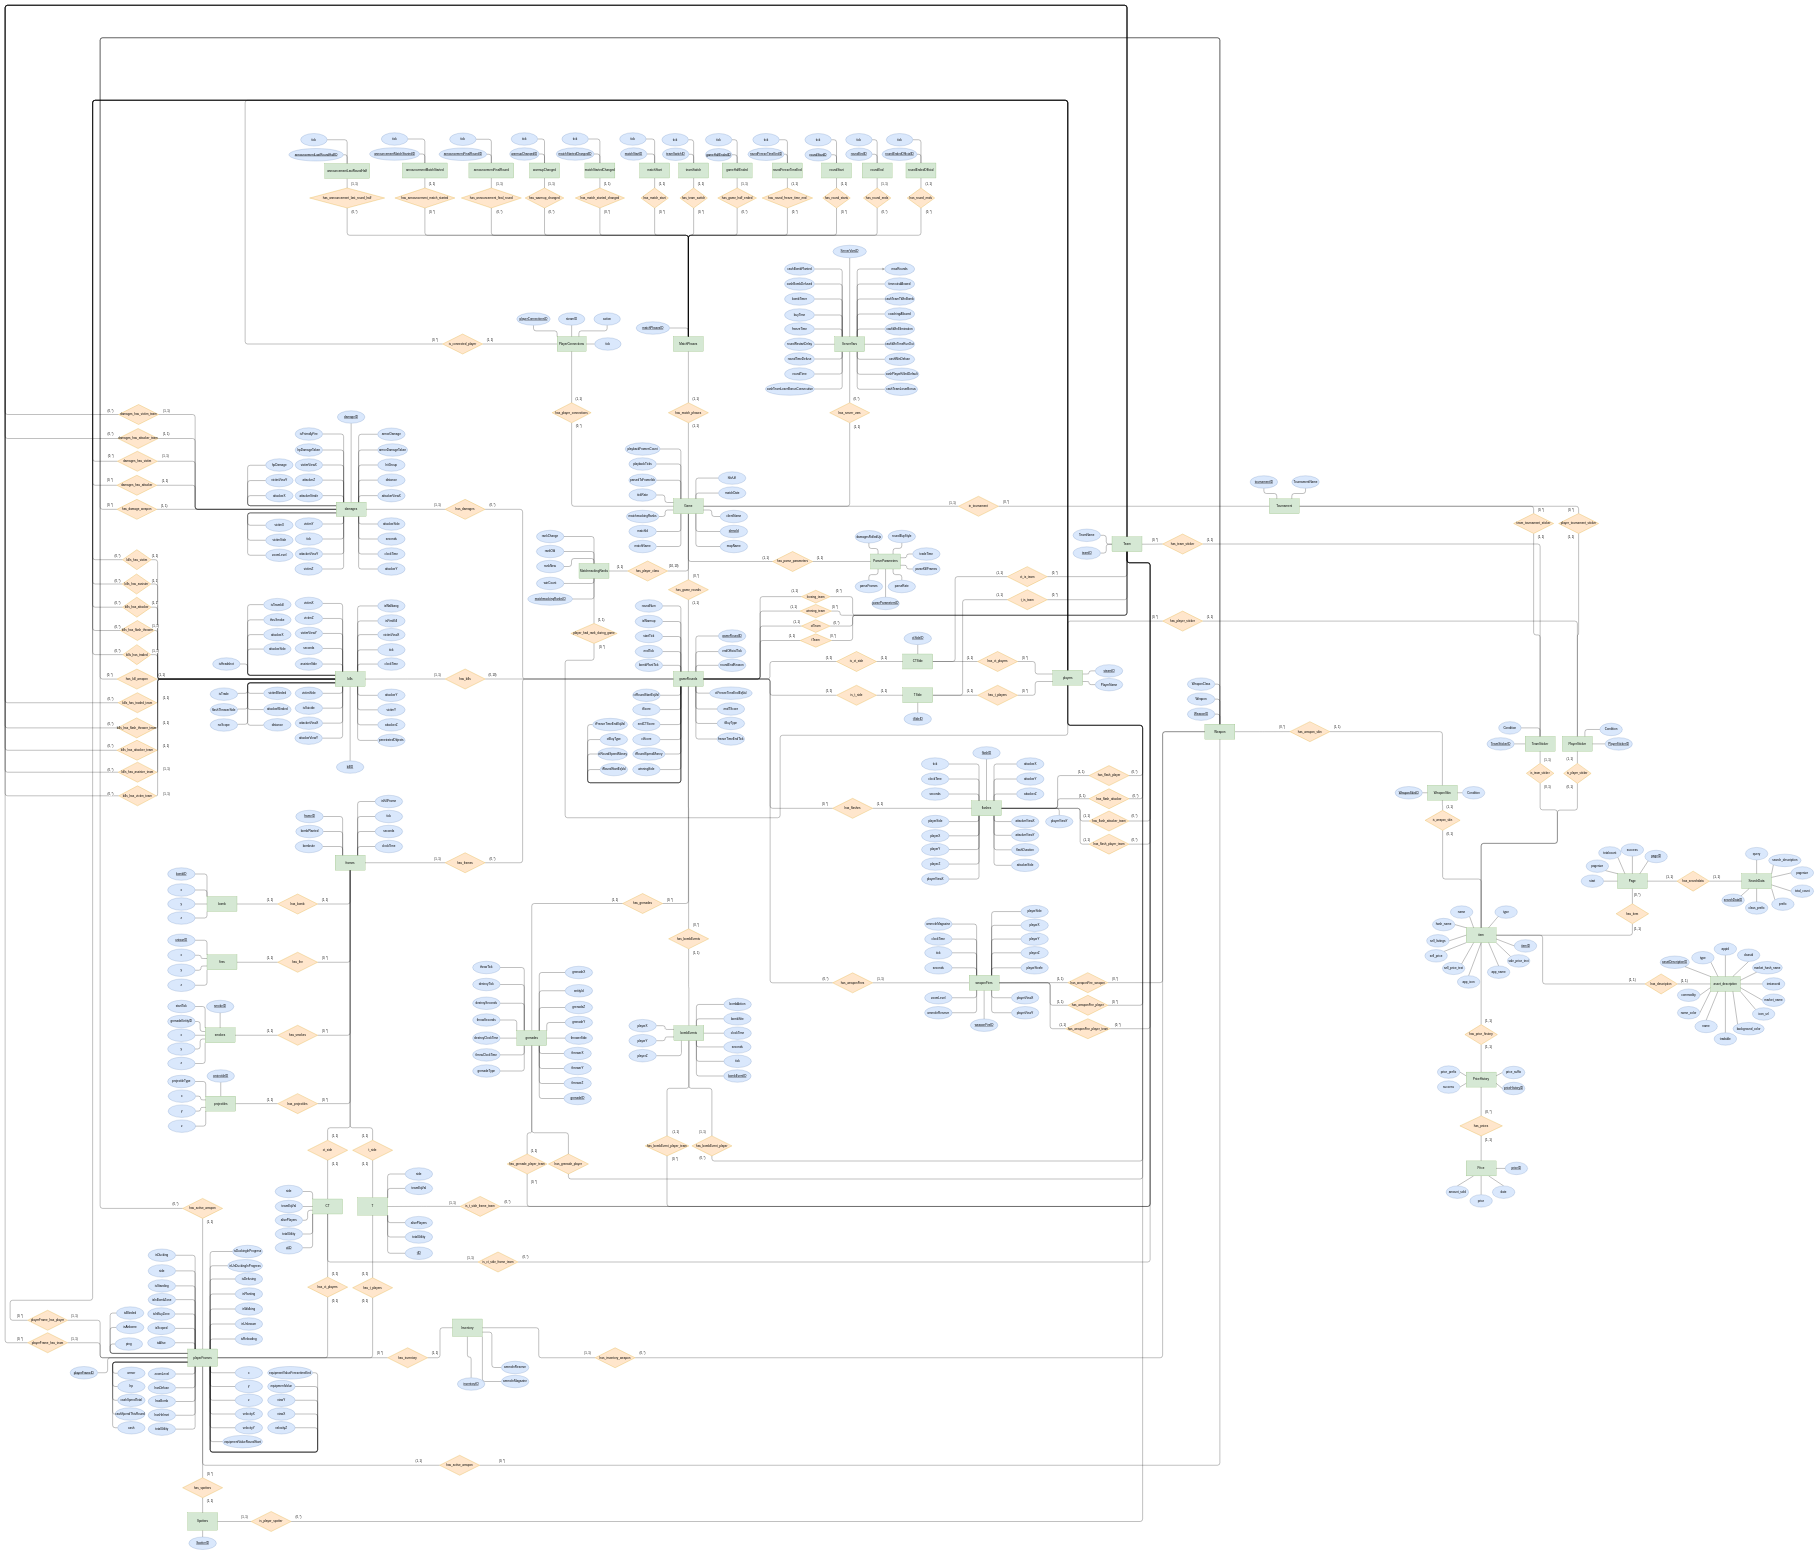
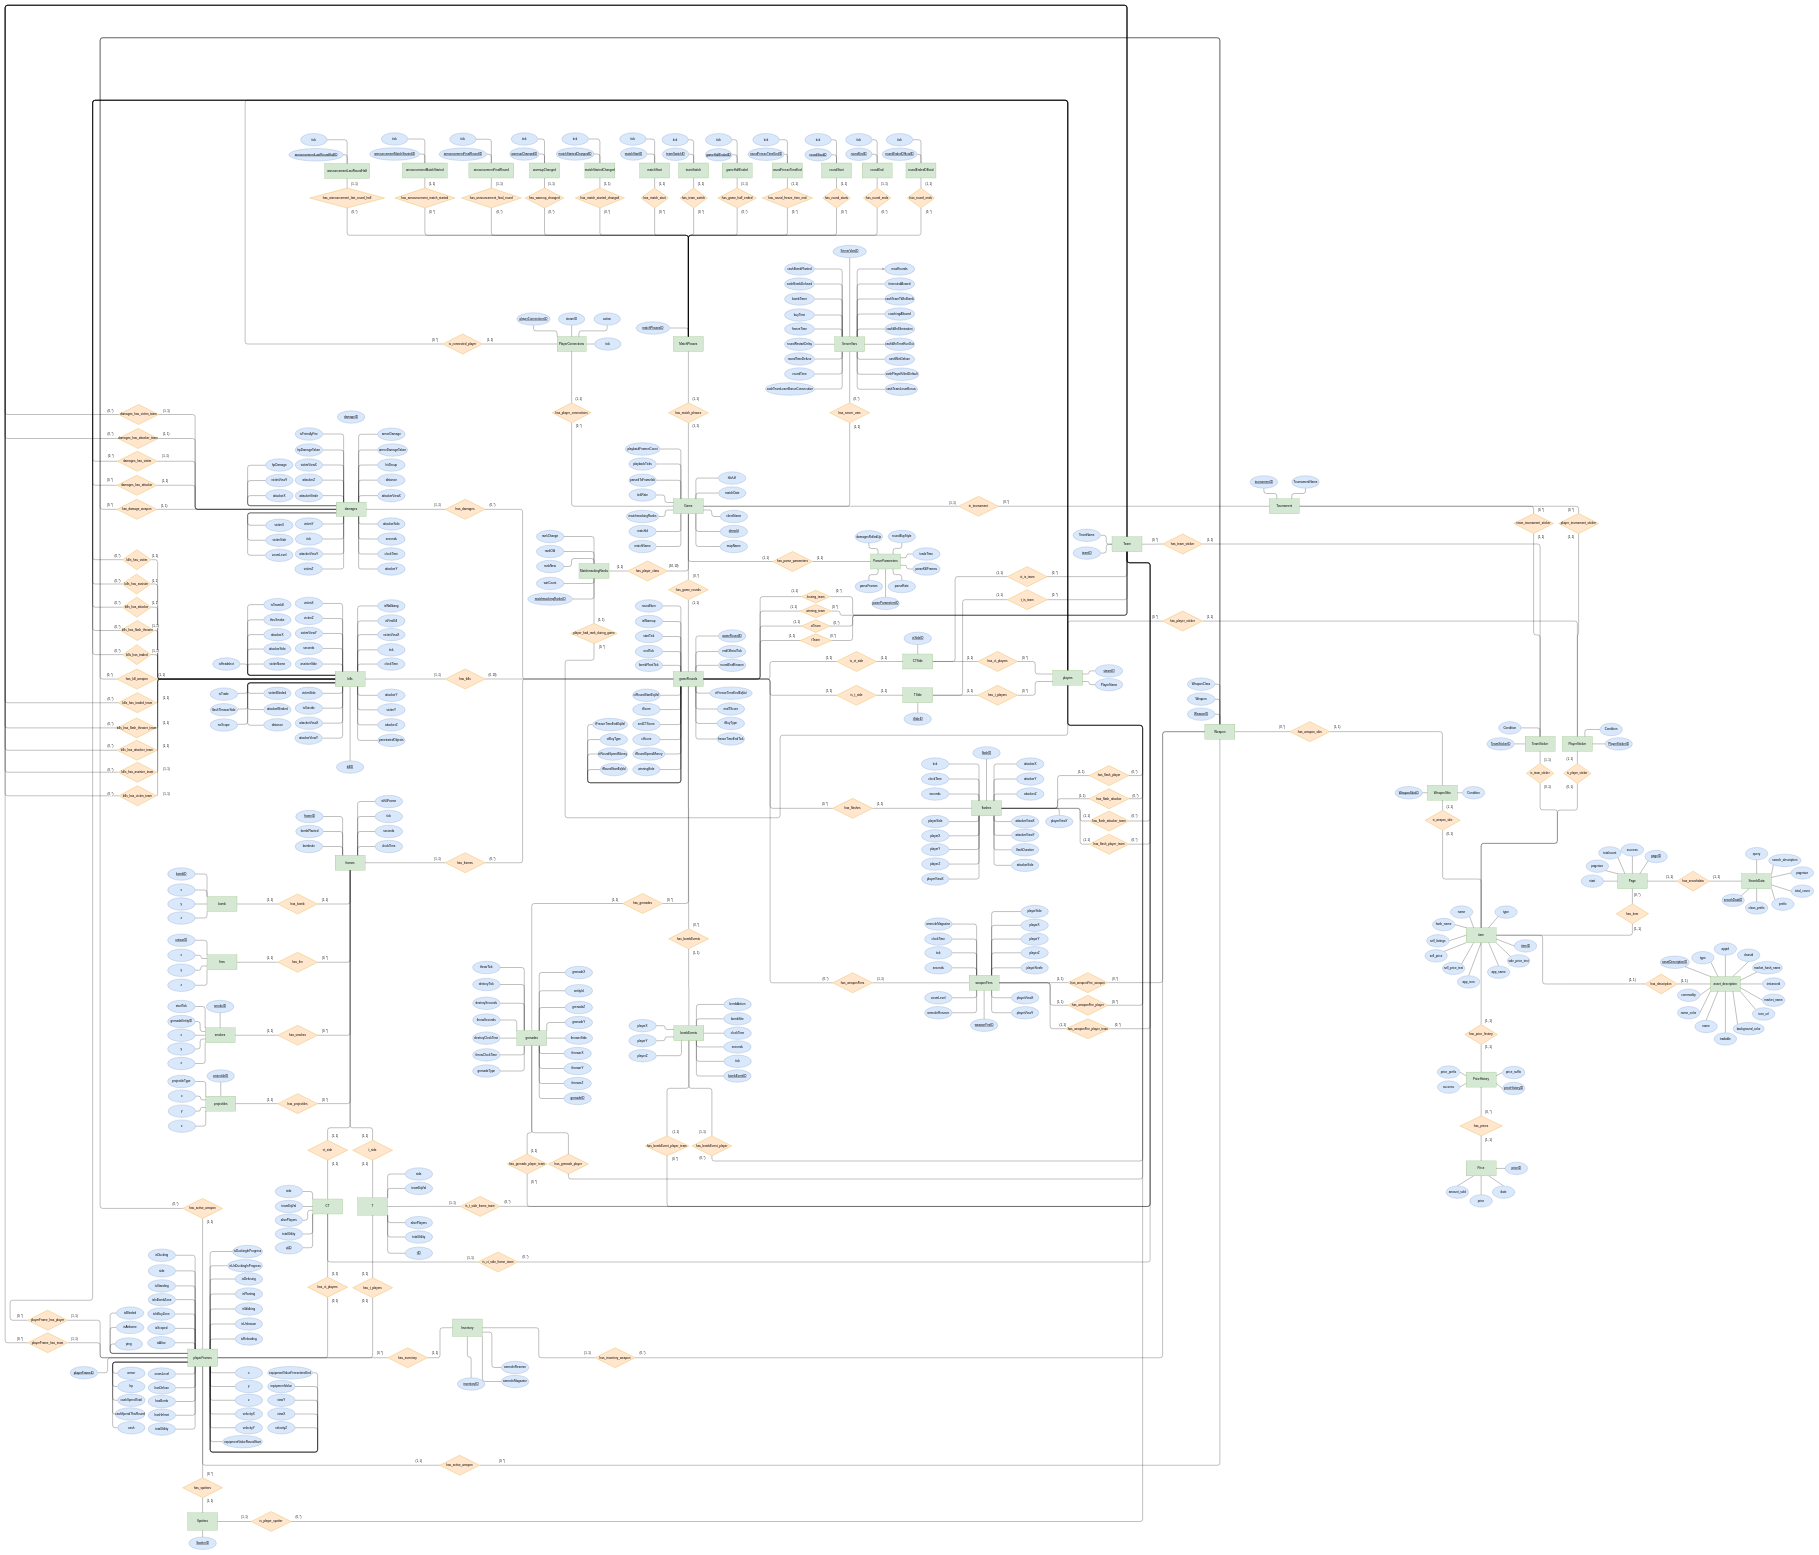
- <mxCell id="806" style="edgeStyle=orthogonalEdgeStyle;rounded=1;orthogonalLoop=1;jettySize=auto;html=1;exitX=0.5;exitY=1;exitDx=0;exitDy=0;entryX=0.5;entryY=0;entryDx=0;entryDy=0;endArrow=none;endFill=0;curved=0;" parent="1" source="807" target="336" edge="1"><mxGeometry relative="1" as="geometry" /></mxCell>
+ <mxCell id="357" style="edgeStyle=orthogonalEdgeStyle;rounded=1;orthogonalLoop=1;jettySize=auto;html=1;exitX=0;exitY=0.5;exitDx=0;exitDy=0;entryX=0;entryY=0.25;entryDx=0;entryDy=0;endArrow=none;endFill=0;curved=0;" parent="1" source="358" target="338" edge="1"><mxGeometry relative="1" as="geometry"><Array as="points"><mxPoint x="990" y="2655.25" /><mxPoint x="990" y="2700.25" /></Array></mxGeometry></mxCell>
+ <mxCell id="358" value="victimName" style="ellipse;whiteSpace=wrap;html=1;fillColor=#dae8fc;strokeColor=#6c8ebf;" parent="1" vertex="1"><mxGeometry x="1054" y="2630.25" width="110" height="50" as="geometry" /></mxCell>
